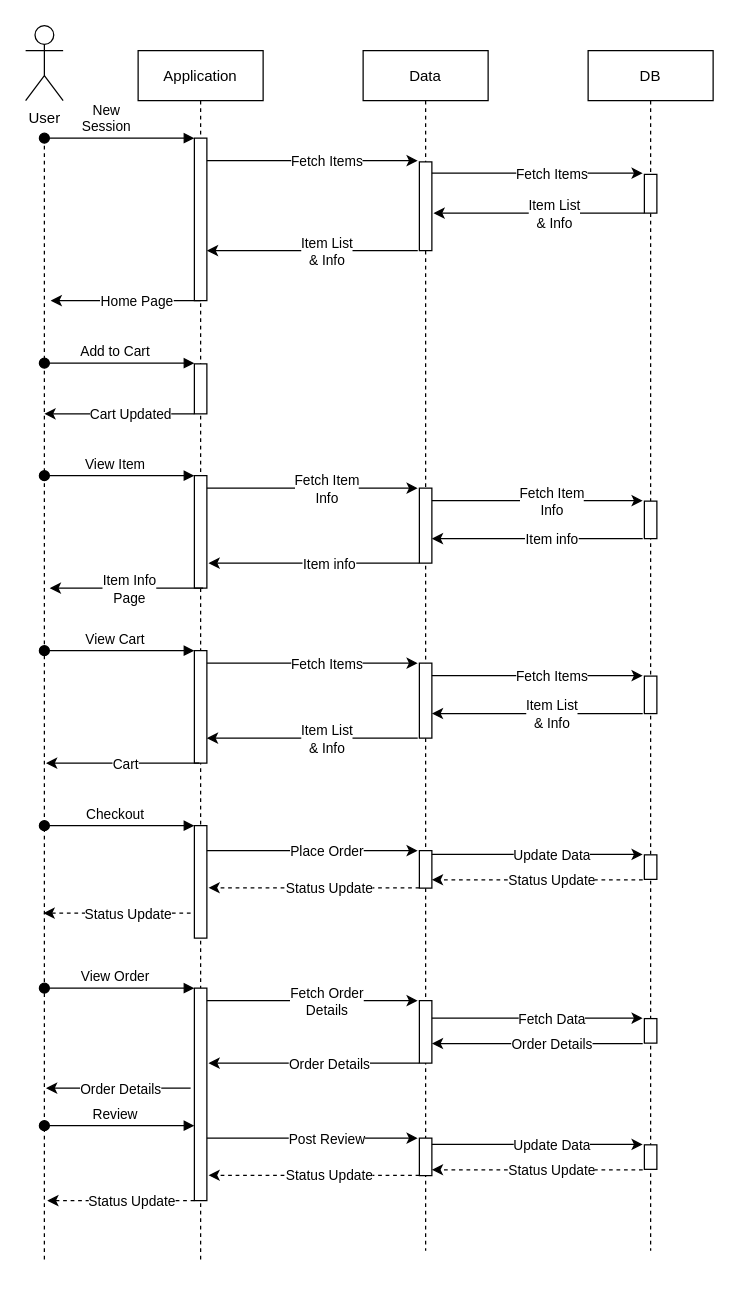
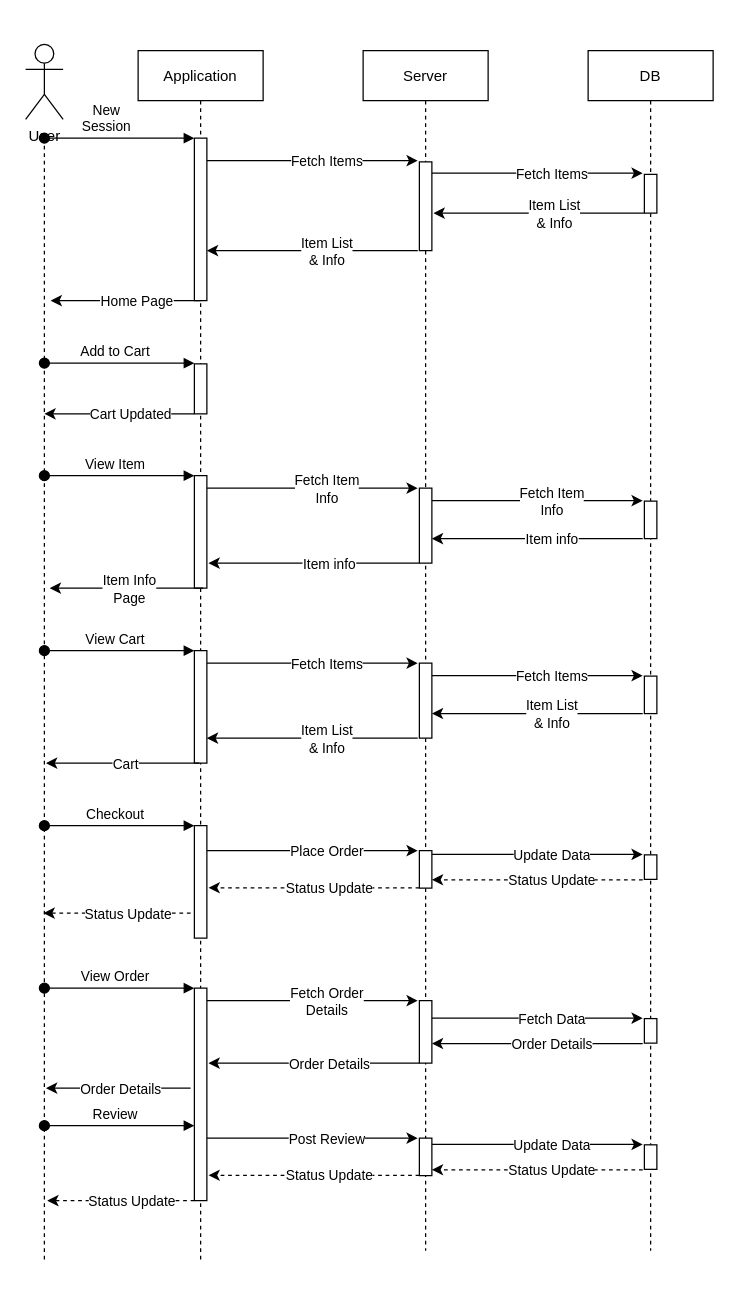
- <mxCell id="75" value="User" style="shape=umlActor;verticalLabelPosition=bottom;verticalAlign=top;html=1;outlineConnect=0;" vertex="1" parent="1"><mxGeometry x="20" y="20" width="30" height="60" as="geometry" /></mxCell>
+ <mxCell id="75" value="User" style="shape=umlActor;verticalLabelPosition=bottom;verticalAlign=top;html=1;outlineConnect=0;" vertex="1" parent="1"><mxGeometry x="20" y="35" width="30" height="60" as="geometry" /></mxCell>
- <mxCell id="25" value="Data" style="shape=umlLifeline;perimeter=lifelinePerimeter;container=1;collapsible=0;recursiveResize=0;rounded=0;shadow=0;strokeWidth=1;" parent="1" vertex="1"><mxGeometry x="290" y="40" width="100" height="960" as="geometry" /></mxCell>
+ <mxCell id="25" value="Server" style="shape=umlLifeline;perimeter=lifelinePerimeter;container=1;collapsible=0;recursiveResize=0;rounded=0;shadow=0;strokeWidth=1;" parent="1" vertex="1"><mxGeometry x="290" y="40" width="100" height="960" as="geometry" /></mxCell>
